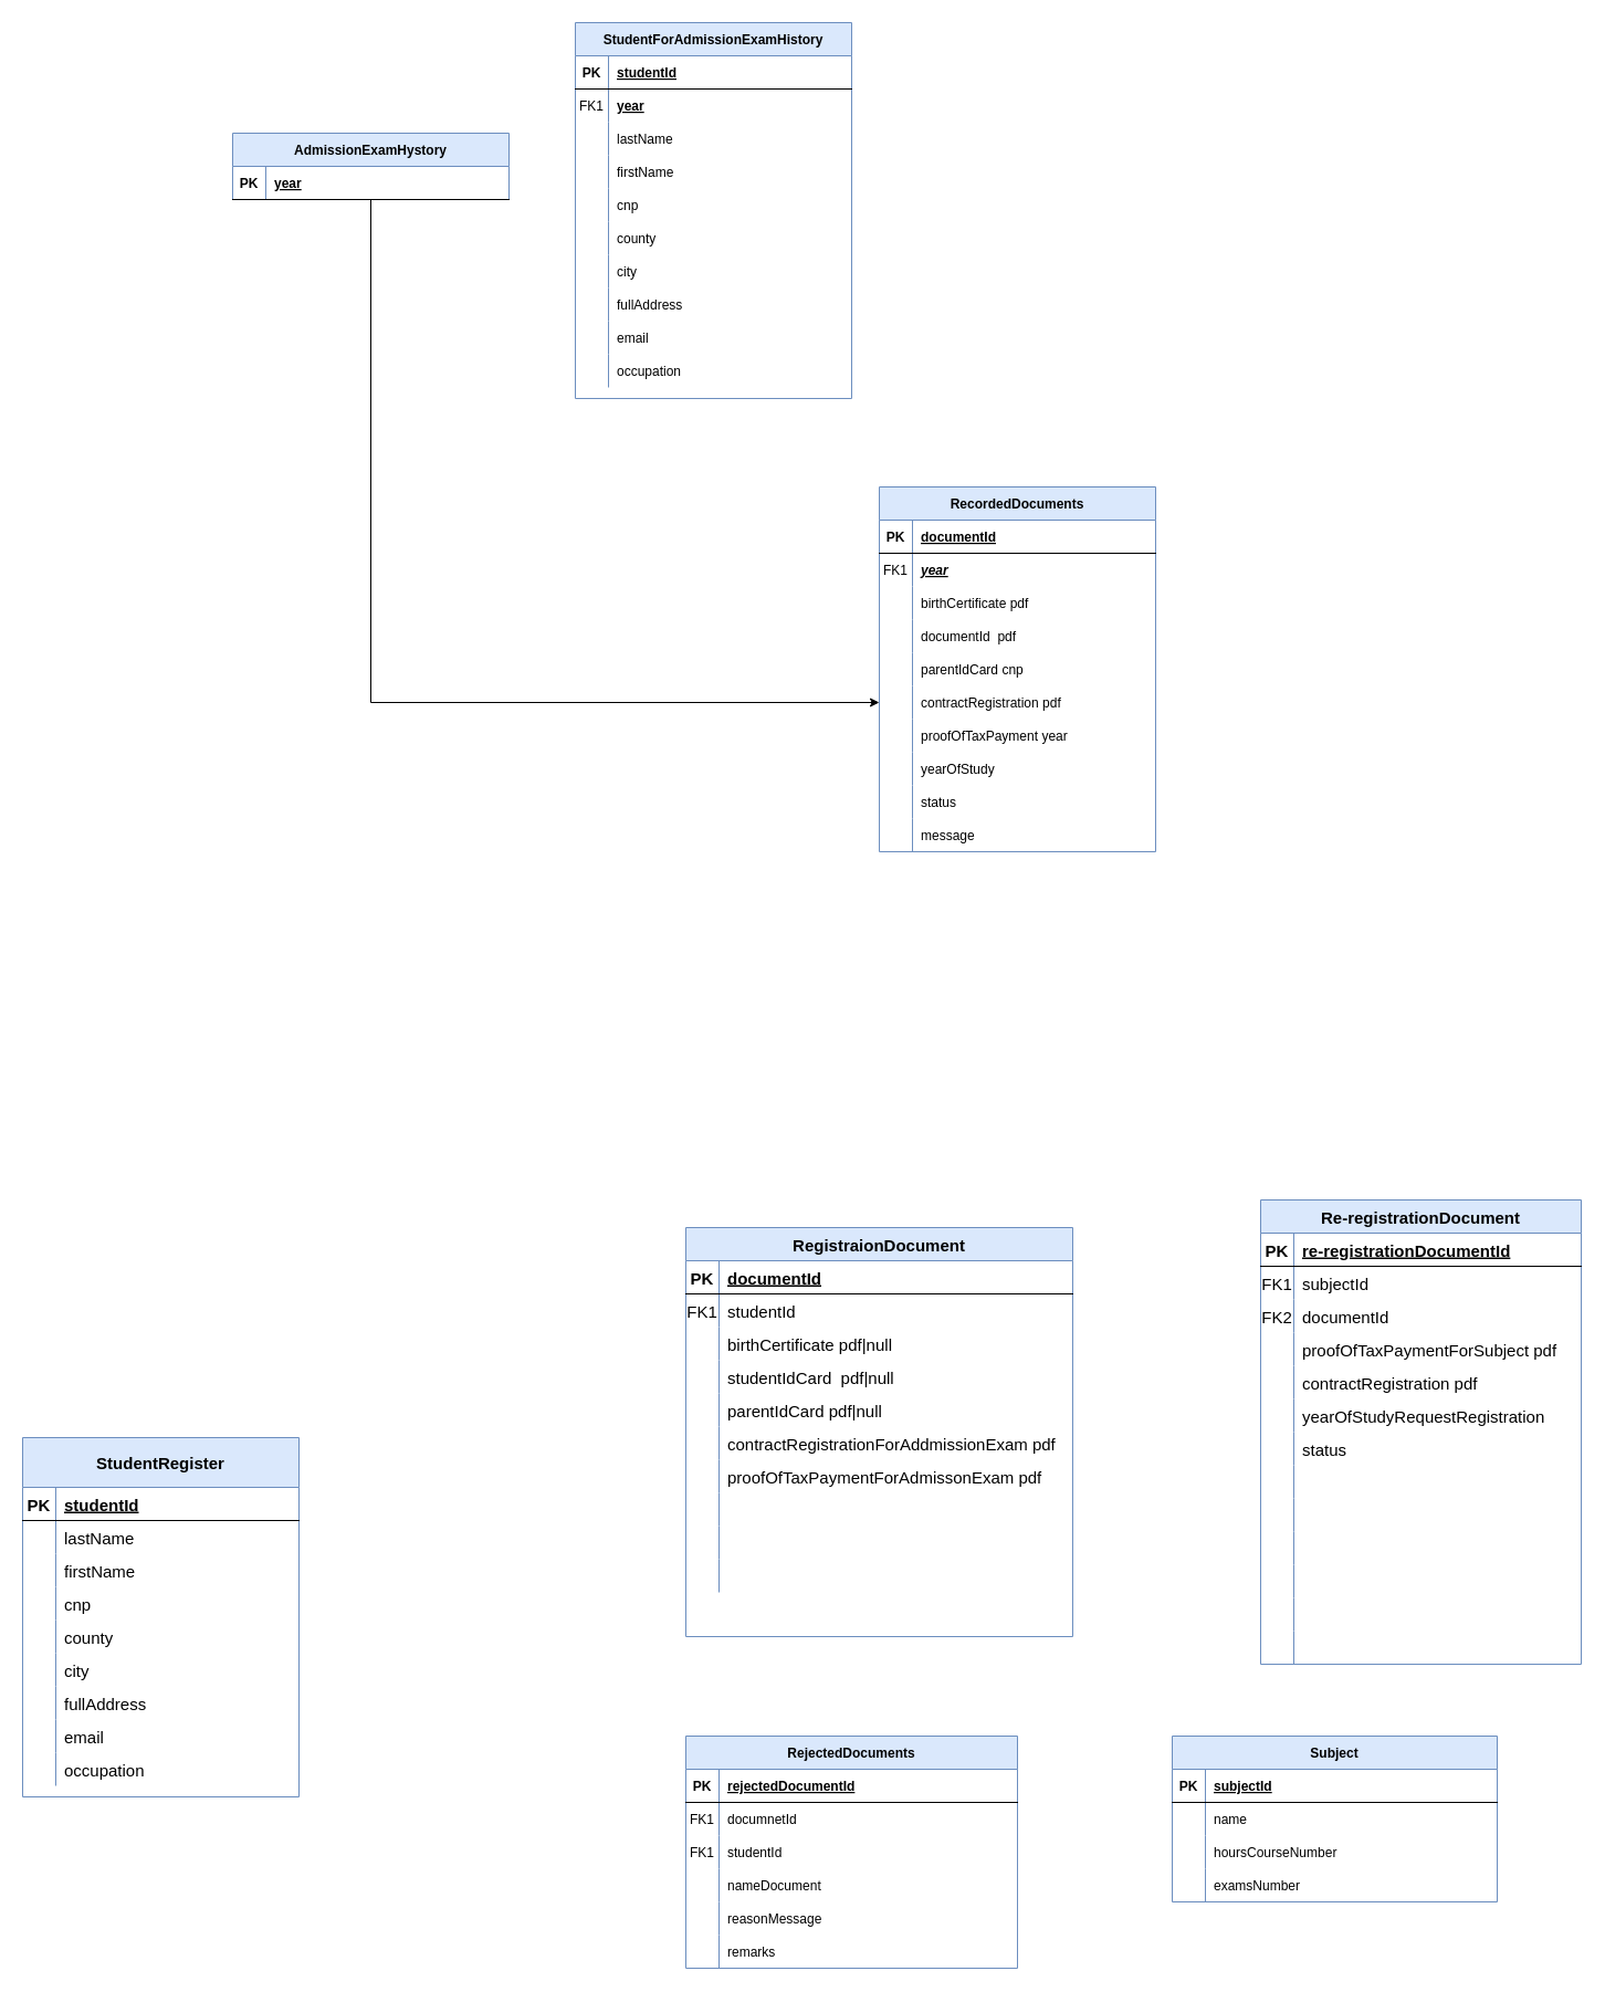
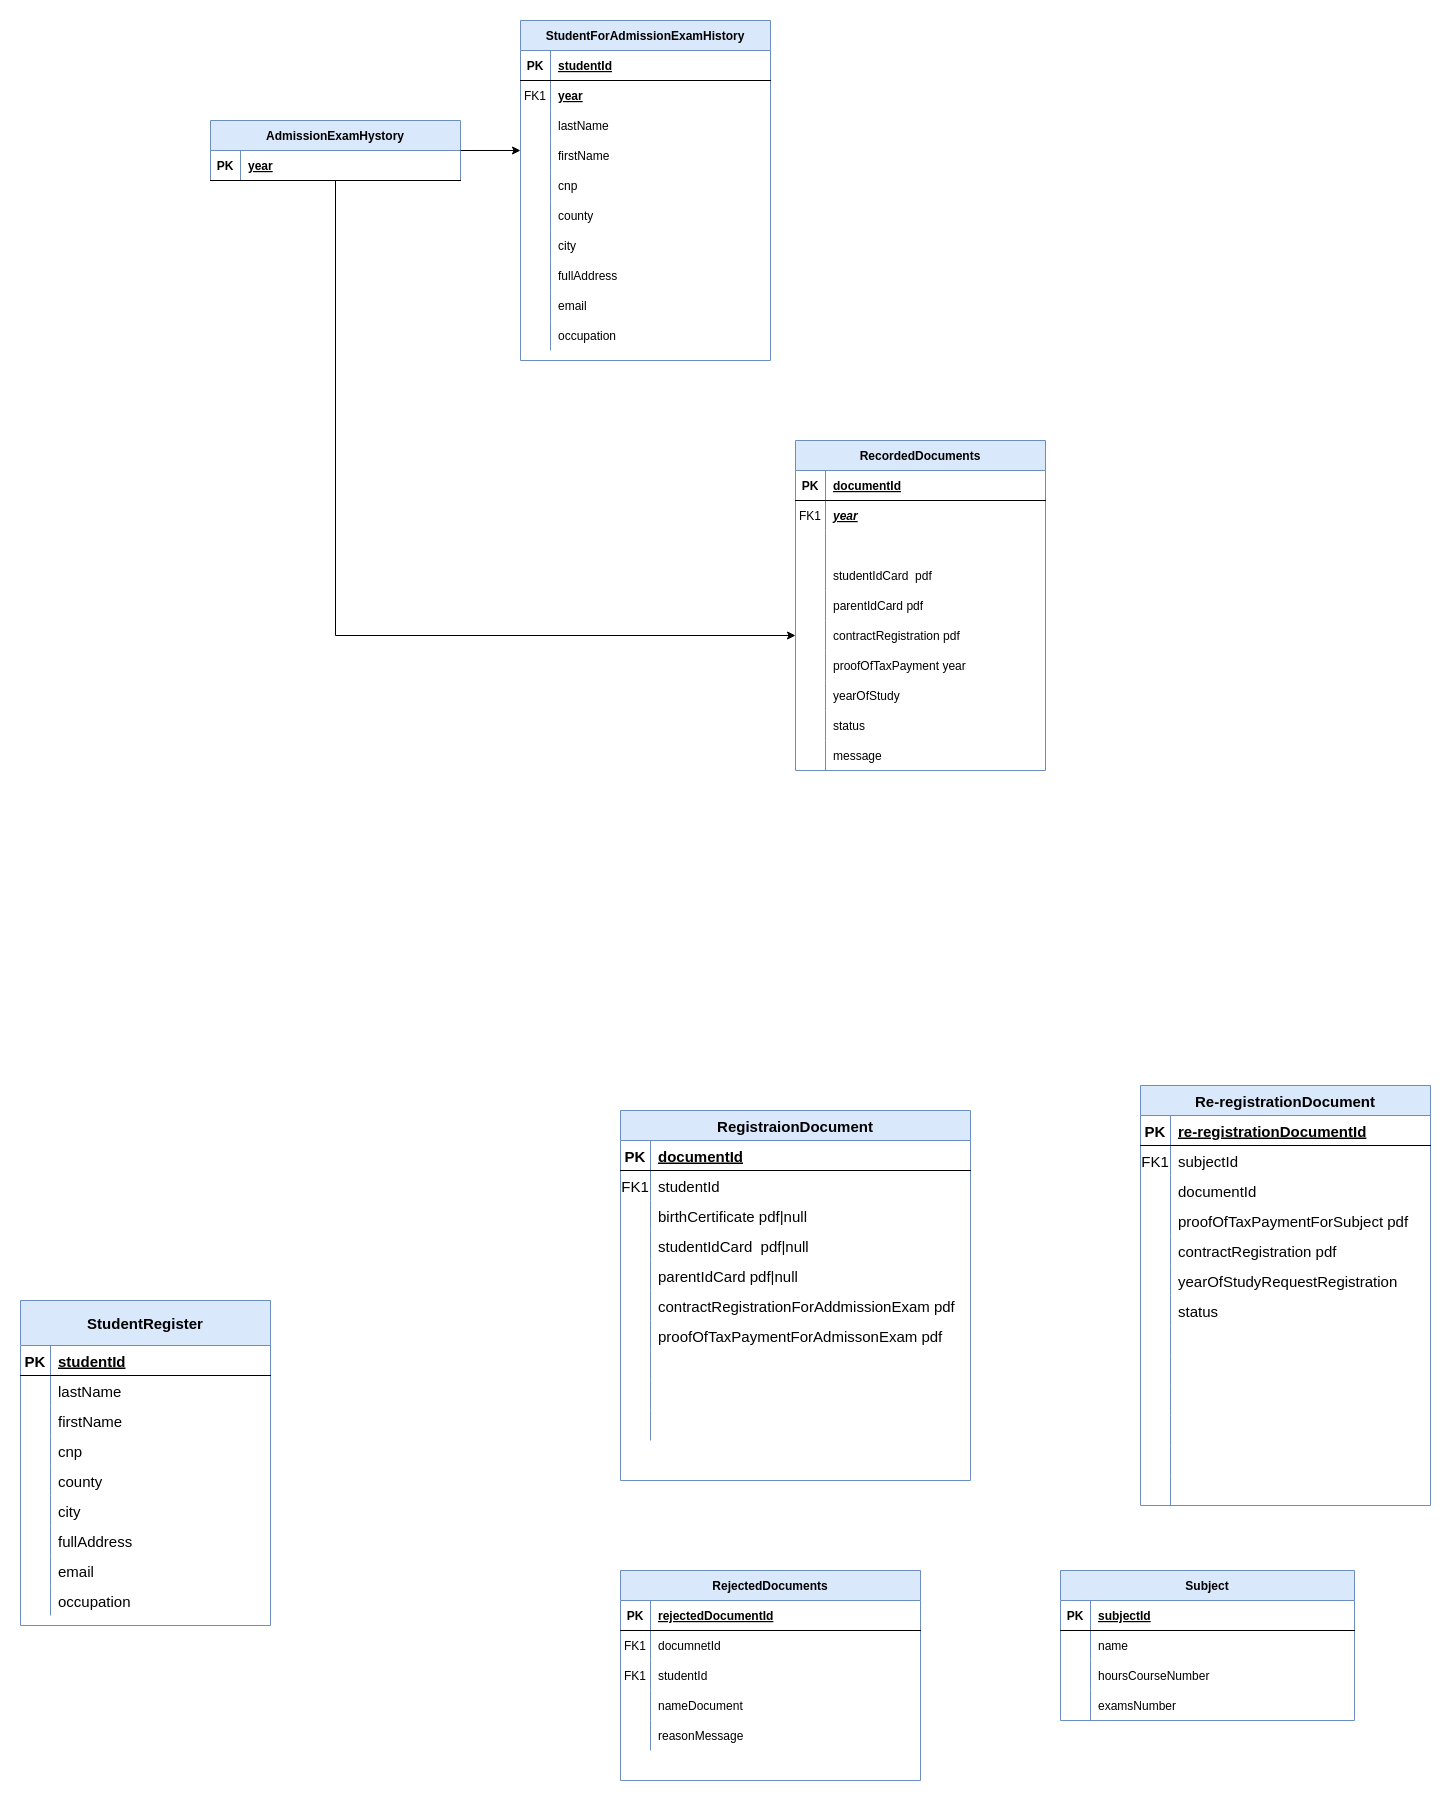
+ <mxCell id="98" style="edgeStyle=orthogonalEdgeStyle;rounded=0;orthogonalLoop=1;jettySize=auto;html=1;" parent="1" source="94" target="99" edge="1"><mxGeometry relative="1" as="geometry"><mxPoint x="1490" y="50" as="targetPoint" /><Array as="points"><mxPoint x="290" y="140" /></Array><mxPoint x="1140" y="210" as="sourcePoint" /></mxGeometry></mxCell>
- <mxCell id="139" value="birthCertificate pdf" style="shape=partialRectangle;overflow=hidden;connectable=0;fillColor=none;top=0;left=0;bottom=0;right=0;align=left;spacingLeft=6;" parent="137" vertex="1"><mxGeometry x="30" width="220" height="30" as="geometry"><mxRectangle width="220" height="30" as="alternateBounds" /></mxGeometry></mxCell>
- <mxCell id="142" value="documentId  pdf" style="shape=partialRectangle;overflow=hidden;connectable=0;fillColor=none;top=0;left=0;bottom=0;right=0;align=left;spacingLeft=6;" parent="140" vertex="1"><mxGeometry x="30" width="220" height="30" as="geometry"><mxRectangle width="220" height="30" as="alternateBounds" /></mxGeometry></mxCell>
+ <mxCell id="142" value="studentIdCard  pdf" style="shape=partialRectangle;overflow=hidden;connectable=0;fillColor=none;top=0;left=0;bottom=0;right=0;align=left;spacingLeft=6;" parent="140" vertex="1"><mxGeometry x="30" width="220" height="30" as="geometry"><mxRectangle width="220" height="30" as="alternateBounds" /></mxGeometry></mxCell>
- <mxCell id="145" value="parentIdCard cnp" style="shape=partialRectangle;overflow=hidden;connectable=0;fillColor=none;top=0;left=0;bottom=0;right=0;align=left;spacingLeft=6;" parent="143" vertex="1"><mxGeometry x="30" width="220" height="30" as="geometry"><mxRectangle width="220" height="30" as="alternateBounds" /></mxGeometry></mxCell>
+ <mxCell id="145" value="parentIdCard pdf" style="shape=partialRectangle;overflow=hidden;connectable=0;fillColor=none;top=0;left=0;bottom=0;right=0;align=left;spacingLeft=6;" parent="143" vertex="1"><mxGeometry x="30" width="220" height="30" as="geometry"><mxRectangle width="220" height="30" as="alternateBounds" /></mxGeometry></mxCell>
- <mxCell id="169" value="FK2" style="shape=partialRectangle;overflow=hidden;connectable=0;fillColor=none;top=0;left=0;bottom=0;right=0;fontSize=15;" parent="168" vertex="1"><mxGeometry width="30" height="30" as="geometry"><mxRectangle width="30" height="30" as="alternateBounds" /></mxGeometry></mxCell>
- <mxCell id="92" value="remarks" style="shape=partialRectangle;overflow=hidden;connectable=0;fillColor=none;top=0;left=0;bottom=0;right=0;align=left;spacingLeft=6;" parent="90" vertex="1"><mxGeometry x="30" width="270" height="30" as="geometry"><mxRectangle width="270" height="30" as="alternateBounds" /></mxGeometry></mxCell>
